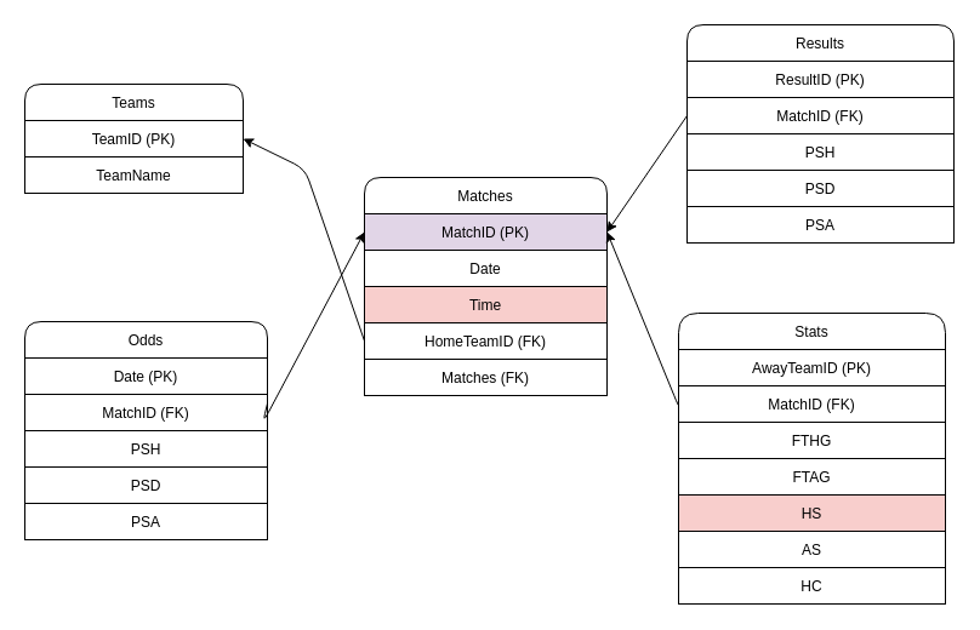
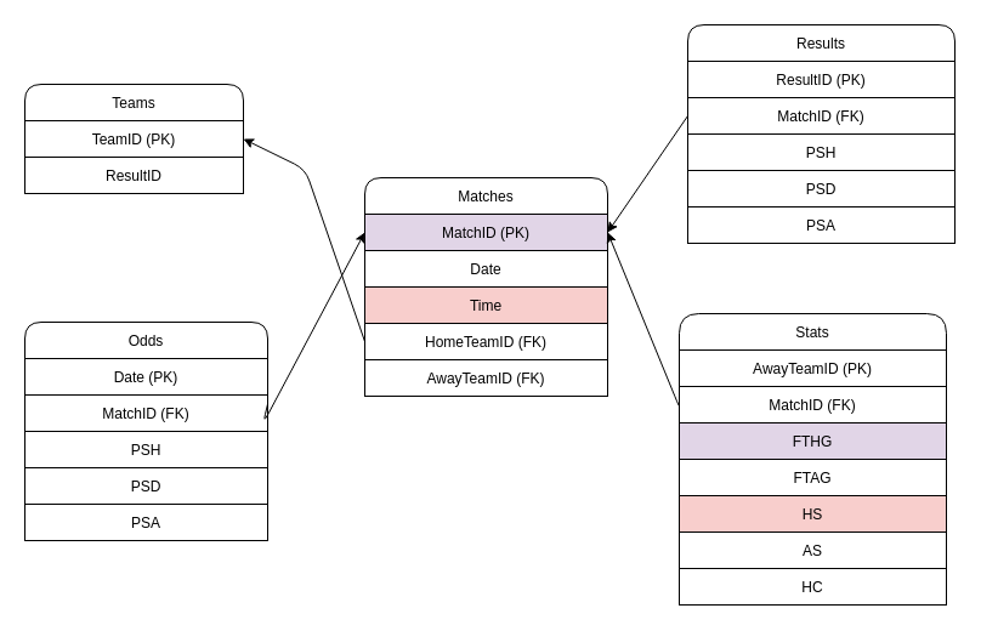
- <mxCell id="4" value="TeamName" parent="2" vertex="1"><mxGeometry y="60" width="180" height="30" as="geometry" /></mxCell>
+ <mxCell id="4" value="ResultID" parent="2" vertex="1"><mxGeometry y="60" width="180" height="30" as="geometry" /></mxCell>
- <mxCell id="10" value="Matches (FK)" parent="5" vertex="1"><mxGeometry y="150" width="200" height="30" as="geometry" /></mxCell>
+ <mxCell id="10" value="AwayTeamID (FK)" parent="5" vertex="1"><mxGeometry y="150" width="200" height="30" as="geometry" /></mxCell>
- <mxCell id="14" value="FTHG" parent="11" vertex="1"><mxGeometry y="90" width="220" height="30" as="geometry" /></mxCell>
+ <mxCell id="14" value="FTHG" parent="11" vertex="1" style="fillColor=#e1d5e7;"><mxGeometry y="90" width="220" height="30" as="geometry" /></mxCell>
